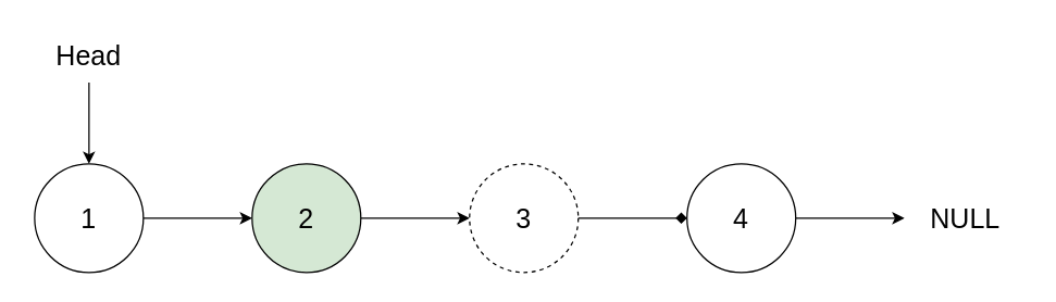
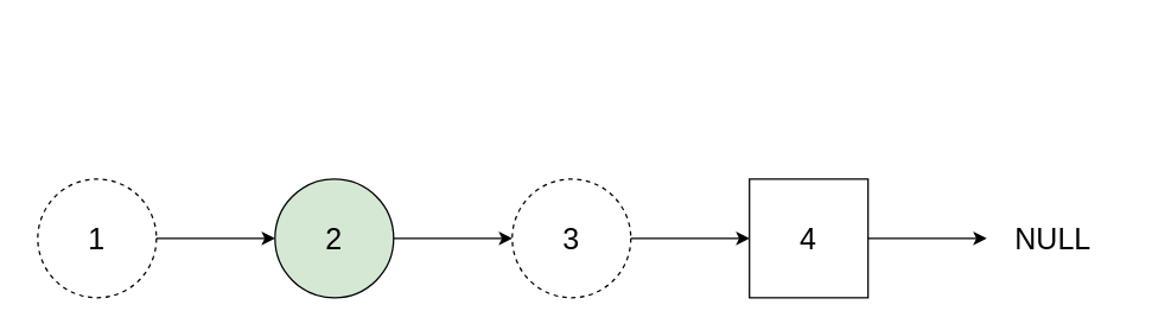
- <mxCell id="11" value="&lt;font style=&quot;font-size: 20px&quot;&gt;Head&lt;/font&gt;" style="text;html=1;strokeColor=none;fillColor=none;align=center;verticalAlign=middle;whiteSpace=wrap;rounded=0;" vertex="1" parent="1"><mxGeometry x="20" y="20" width="90" height="40" as="geometry" /></mxCell>
- <mxCell id="10" style="edgeStyle=orthogonalEdgeStyle;rounded=0;orthogonalLoop=1;jettySize=auto;html=1;entryX=0.5;entryY=0;entryDx=0;entryDy=0;" edge="1" parent="1" source="11" target="3"><mxGeometry relative="1" as="geometry" /></mxCell>
- <mxCell id="3" value="&lt;font style=&quot;font-size: 20px&quot;&gt;1&lt;/font&gt;" style="ellipse;whiteSpace=wrap;html=1;aspect=fixed;" vertex="1" parent="1"><mxGeometry x="25" y="120" width="80" height="80" as="geometry" /></mxCell>
+ <mxCell id="3" value="&lt;font style=&quot;font-size: 20px&quot;&gt;1&lt;/font&gt;" style="ellipse;whiteSpace=wrap;html=1;aspect=fixed;dashed=1;" vertex="1" parent="1"><mxGeometry x="25" y="120" width="80" height="80" as="geometry" /></mxCell>
- <mxCell id="6" style="edgeStyle=orthogonalEdgeStyle;rounded=0;orthogonalLoop=1;jettySize=auto;html=1;entryX=0;entryY=0.5;entryDx=0;entryDy=0;endArrow=diamond;" edge="1" parent="1" source="7" target="9"><mxGeometry relative="1" as="geometry" /></mxCell>
+ <mxCell id="6" style="edgeStyle=orthogonalEdgeStyle;rounded=0;orthogonalLoop=1;jettySize=auto;html=1;entryX=0;entryY=0.5;entryDx=0;entryDy=0;" edge="1" parent="1" source="7" target="9"><mxGeometry relative="1" as="geometry" /></mxCell>
- <mxCell id="9" value="&lt;font style=&quot;font-size: 20px&quot;&gt;4&lt;/font&gt;" style="ellipse;whiteSpace=wrap;html=1;aspect=fixed;" vertex="1" parent="1"><mxGeometry x="505" y="120" width="80" height="80" as="geometry" /></mxCell>
+ <mxCell id="9" value="&lt;font style=&quot;font-size: 20px&quot;&gt;4&lt;/font&gt;" style="whiteSpace=wrap;html=1;aspect=fixed;rounded=0;" vertex="1" parent="1"><mxGeometry x="505" y="120" width="80" height="80" as="geometry" /></mxCell>
